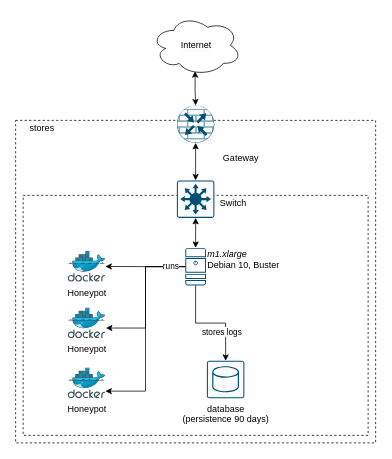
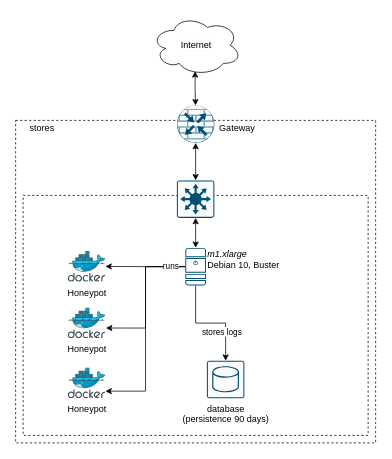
- <mxCell id="11" value="Gateway" style="text;html=1;align=center;verticalAlign=middle;resizable=0;points=[];autosize=1;strokeColor=none;fillColor=none;" vertex="1" parent="1"><mxGeometry x="290" y="200" width="60" height="20" as="geometry" /></mxCell>
+ <mxCell id="11" value="Gateway" style="text;html=1;align=center;verticalAlign=middle;resizable=0;points=[];autosize=1;strokeColor=none;fillColor=none;" vertex="1" parent="1"><mxGeometry x="285" y="160" width="60" height="20" as="geometry" /></mxCell>
- <mxCell id="12" value="Switch" style="text;html=1;align=center;verticalAlign=middle;resizable=0;points=[];autosize=1;strokeColor=none;fillColor=none;" vertex="1" parent="1"><mxGeometry x="285" y="260" width="50" height="20" as="geometry" /></mxCell>
